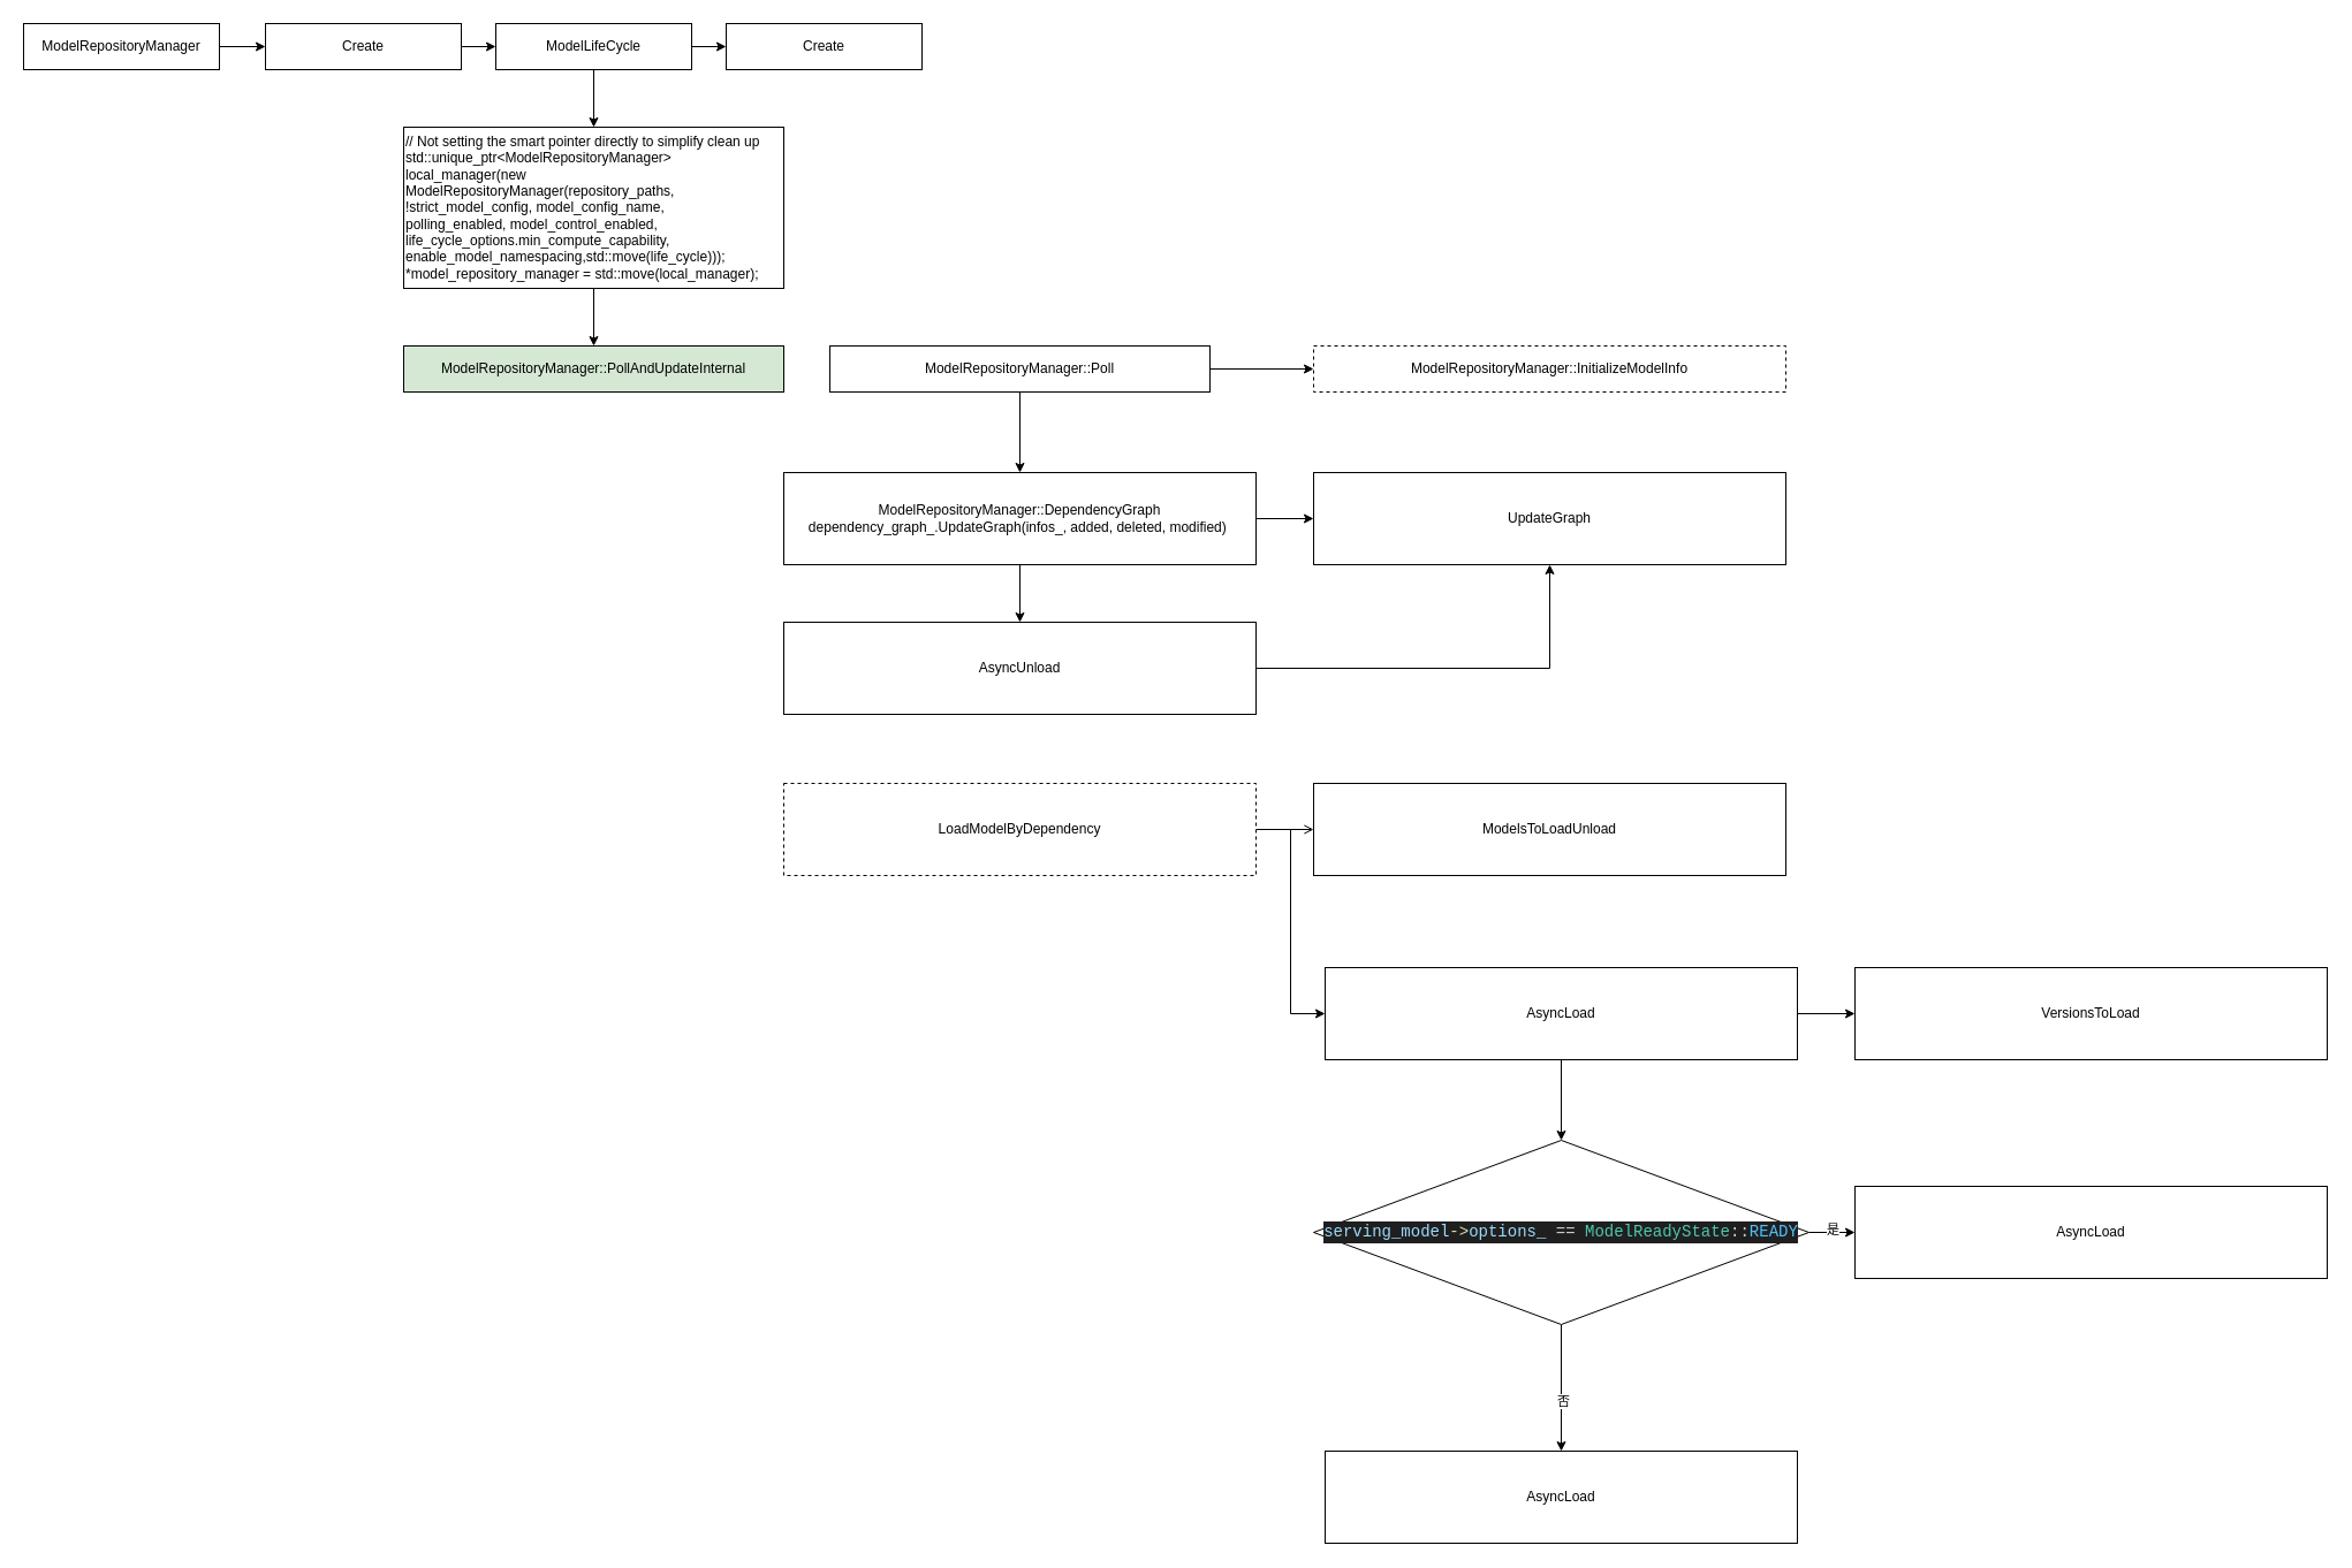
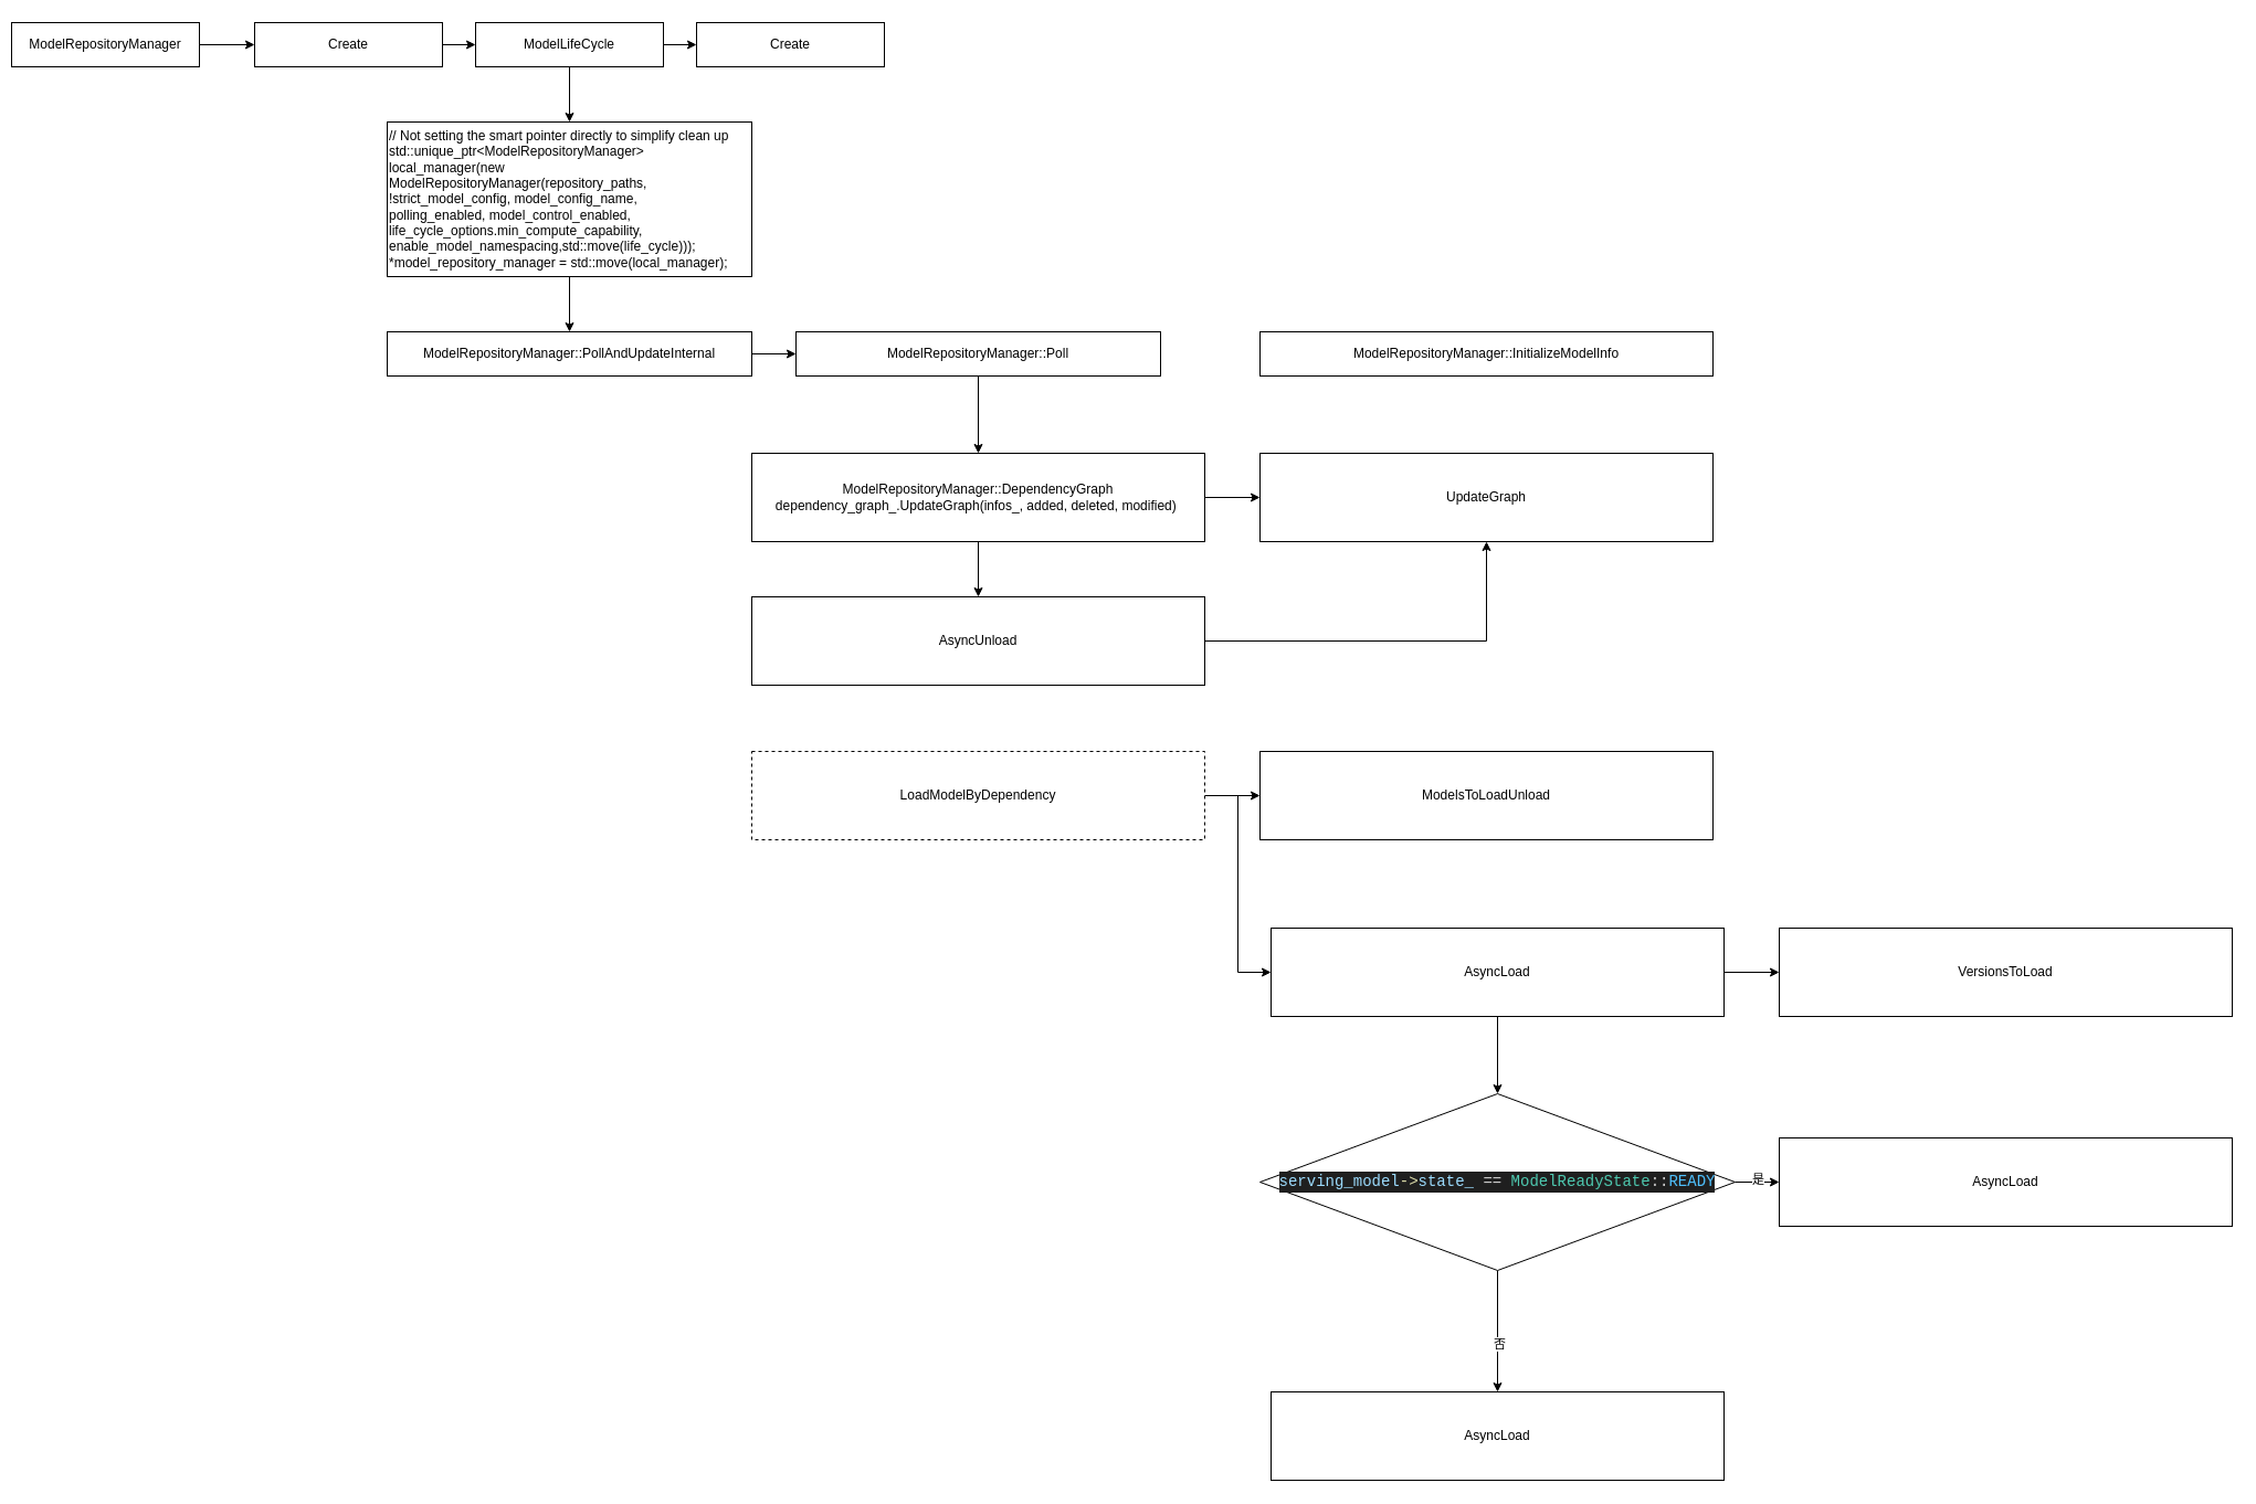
- <mxCell id="3" value="&lt;div class=&quot;lake-content&quot;&gt;&lt;span style=&quot;color: var(--md-editor-text-color-active)&quot; class=&quot;ne-text&quot;&gt;ModelRepositoryManager&lt;/span&gt;&lt;/div&gt;" style="rounded=0;whiteSpace=wrap;html=1;" vertex="1" parent="1"><mxGeometry x="20" y="20" width="170" height="40" as="geometry" /></mxCell>
+ <mxCell id="3" value="&lt;div class=&quot;lake-content&quot;&gt;&lt;span style=&quot;color: var(--md-editor-text-color-active)&quot; class=&quot;ne-text&quot;&gt;ModelRepositoryManager&lt;/span&gt;&lt;/div&gt;" style="rounded=0;whiteSpace=wrap;html=1;" vertex="1" parent="1"><mxGeometry x="10" y="20" width="170" height="40" as="geometry" /></mxCell>
- <mxCell id="11" value="&lt;div class=&quot;lake-content&quot;&gt;&lt;div class=&quot;lake-content&quot;&gt;&lt;span class=&quot;ne-text&quot;&gt;&lt;span style=&quot;background-color: transparent; color: light-dark(rgb(0, 0, 0), rgb(255, 255, 255));&quot;&gt;ModelRepositoryManager::&lt;/span&gt;PollAndUpdateInternal&lt;/span&gt;&lt;/div&gt;&lt;/div&gt;" style="rounded=0;whiteSpace=wrap;html=1;fillColor=#d5e8d4;" vertex="1" parent="1"><mxGeometry x="350" y="300" width="330" height="40" as="geometry" /></mxCell>
+ <mxCell id="11" value="&lt;div class=&quot;lake-content&quot;&gt;&lt;div class=&quot;lake-content&quot;&gt;&lt;span class=&quot;ne-text&quot;&gt;&lt;span style=&quot;background-color: transparent; color: light-dark(rgb(0, 0, 0), rgb(255, 255, 255));&quot;&gt;ModelRepositoryManager::&lt;/span&gt;PollAndUpdateInternal&lt;/span&gt;&lt;/div&gt;&lt;/div&gt;" style="rounded=0;whiteSpace=wrap;html=1;" vertex="1" parent="1"><mxGeometry x="350" y="300" width="330" height="40" as="geometry" /></mxCell>
+ <mxCell id="10" value="" style="edgeStyle=orthogonalEdgeStyle;rounded=0;orthogonalLoop=1;jettySize=auto;html=1;" edge="1" parent="1" source="11" target="16"><mxGeometry relative="1" as="geometry" /></mxCell>
- <mxCell id="14" value="" style="edgeStyle=orthogonalEdgeStyle;rounded=0;orthogonalLoop=1;jettySize=auto;html=1;" edge="1" parent="1" source="16" target="17"><mxGeometry relative="1" as="geometry" /></mxCell>
- <mxCell id="17" value="&lt;div class=&quot;lake-content&quot;&gt;&lt;div class=&quot;lake-content&quot;&gt;&lt;span class=&quot;ne-text&quot;&gt;&lt;span style=&quot;background-color: transparent; color: light-dark(rgb(0, 0, 0), rgb(255, 255, 255));&quot;&gt;ModelRepositoryManager::&lt;/span&gt;InitializeModelInfo&lt;/span&gt;&lt;/div&gt;&lt;/div&gt;" style="rounded=0;whiteSpace=wrap;html=1;dashed=1;" vertex="1" parent="1"><mxGeometry x="1140" y="300" width="410" height="40" as="geometry" /></mxCell>
+ <mxCell id="17" value="&lt;div class=&quot;lake-content&quot;&gt;&lt;div class=&quot;lake-content&quot;&gt;&lt;span class=&quot;ne-text&quot;&gt;&lt;span style=&quot;background-color: transparent; color: light-dark(rgb(0, 0, 0), rgb(255, 255, 255));&quot;&gt;ModelRepositoryManager::&lt;/span&gt;InitializeModelInfo&lt;/span&gt;&lt;/div&gt;&lt;/div&gt;" style="rounded=0;whiteSpace=wrap;html=1;" vertex="1" parent="1"><mxGeometry x="1140" y="300" width="410" height="40" as="geometry" /></mxCell>
- <mxCell id="24" value="" style="edgeStyle=orthogonalEdgeStyle;rounded=0;orthogonalLoop=1;jettySize=auto;html=1;endArrow=open;" edge="1" parent="1" source="26" target="27"><mxGeometry relative="1" as="geometry" /></mxCell>
+ <mxCell id="24" value="" style="edgeStyle=orthogonalEdgeStyle;rounded=0;orthogonalLoop=1;jettySize=auto;html=1;" edge="1" parent="1" source="26" target="27"><mxGeometry relative="1" as="geometry" /></mxCell>
- <mxCell id="36" value="&lt;div style=&quot;color: rgb(204, 204, 204); background-color: rgb(31, 31, 31); font-family: Consolas, &amp;quot;Courier New&amp;quot;, monospace; font-size: 14px; line-height: 19px; white-space: pre;&quot;&gt;&lt;span style=&quot;color: #9cdcfe;&quot;&gt;serving_model&lt;/span&gt;&lt;span style=&quot;color: #dcdcaa;&quot;&gt;-&amp;gt;&lt;/span&gt;&lt;span style=&quot;color: #9cdcfe;&quot;&gt;options_&lt;/span&gt; &lt;span style=&quot;color: #d4d4d4;&quot;&gt;==&lt;/span&gt; &lt;span style=&quot;color: #4ec9b0;&quot;&gt;ModelReadyState&lt;/span&gt;::&lt;span style=&quot;color: #4fc1ff;&quot;&gt;READY&lt;/span&gt;&lt;/div&gt;" style="rhombus;whiteSpace=wrap;html=1;" vertex="1" parent="1"><mxGeometry x="1140" y="990" width="430" height="160" as="geometry" /></mxCell>
+ <mxCell id="36" value="&lt;div style=&quot;color: rgb(204, 204, 204); background-color: rgb(31, 31, 31); font-family: Consolas, &amp;quot;Courier New&amp;quot;, monospace; font-size: 14px; line-height: 19px; white-space: pre;&quot;&gt;&lt;span style=&quot;color: #9cdcfe;&quot;&gt;serving_model&lt;/span&gt;&lt;span style=&quot;color: #dcdcaa;&quot;&gt;-&amp;gt;&lt;/span&gt;&lt;span style=&quot;color: #9cdcfe;&quot;&gt;state_&lt;/span&gt; &lt;span style=&quot;color: #d4d4d4;&quot;&gt;==&lt;/span&gt; &lt;span style=&quot;color: #4ec9b0;&quot;&gt;ModelReadyState&lt;/span&gt;::&lt;span style=&quot;color: #4fc1ff;&quot;&gt;READY&lt;/span&gt;&lt;/div&gt;" style="rhombus;whiteSpace=wrap;html=1;" vertex="1" parent="1"><mxGeometry x="1140" y="990" width="430" height="160" as="geometry" /></mxCell>
